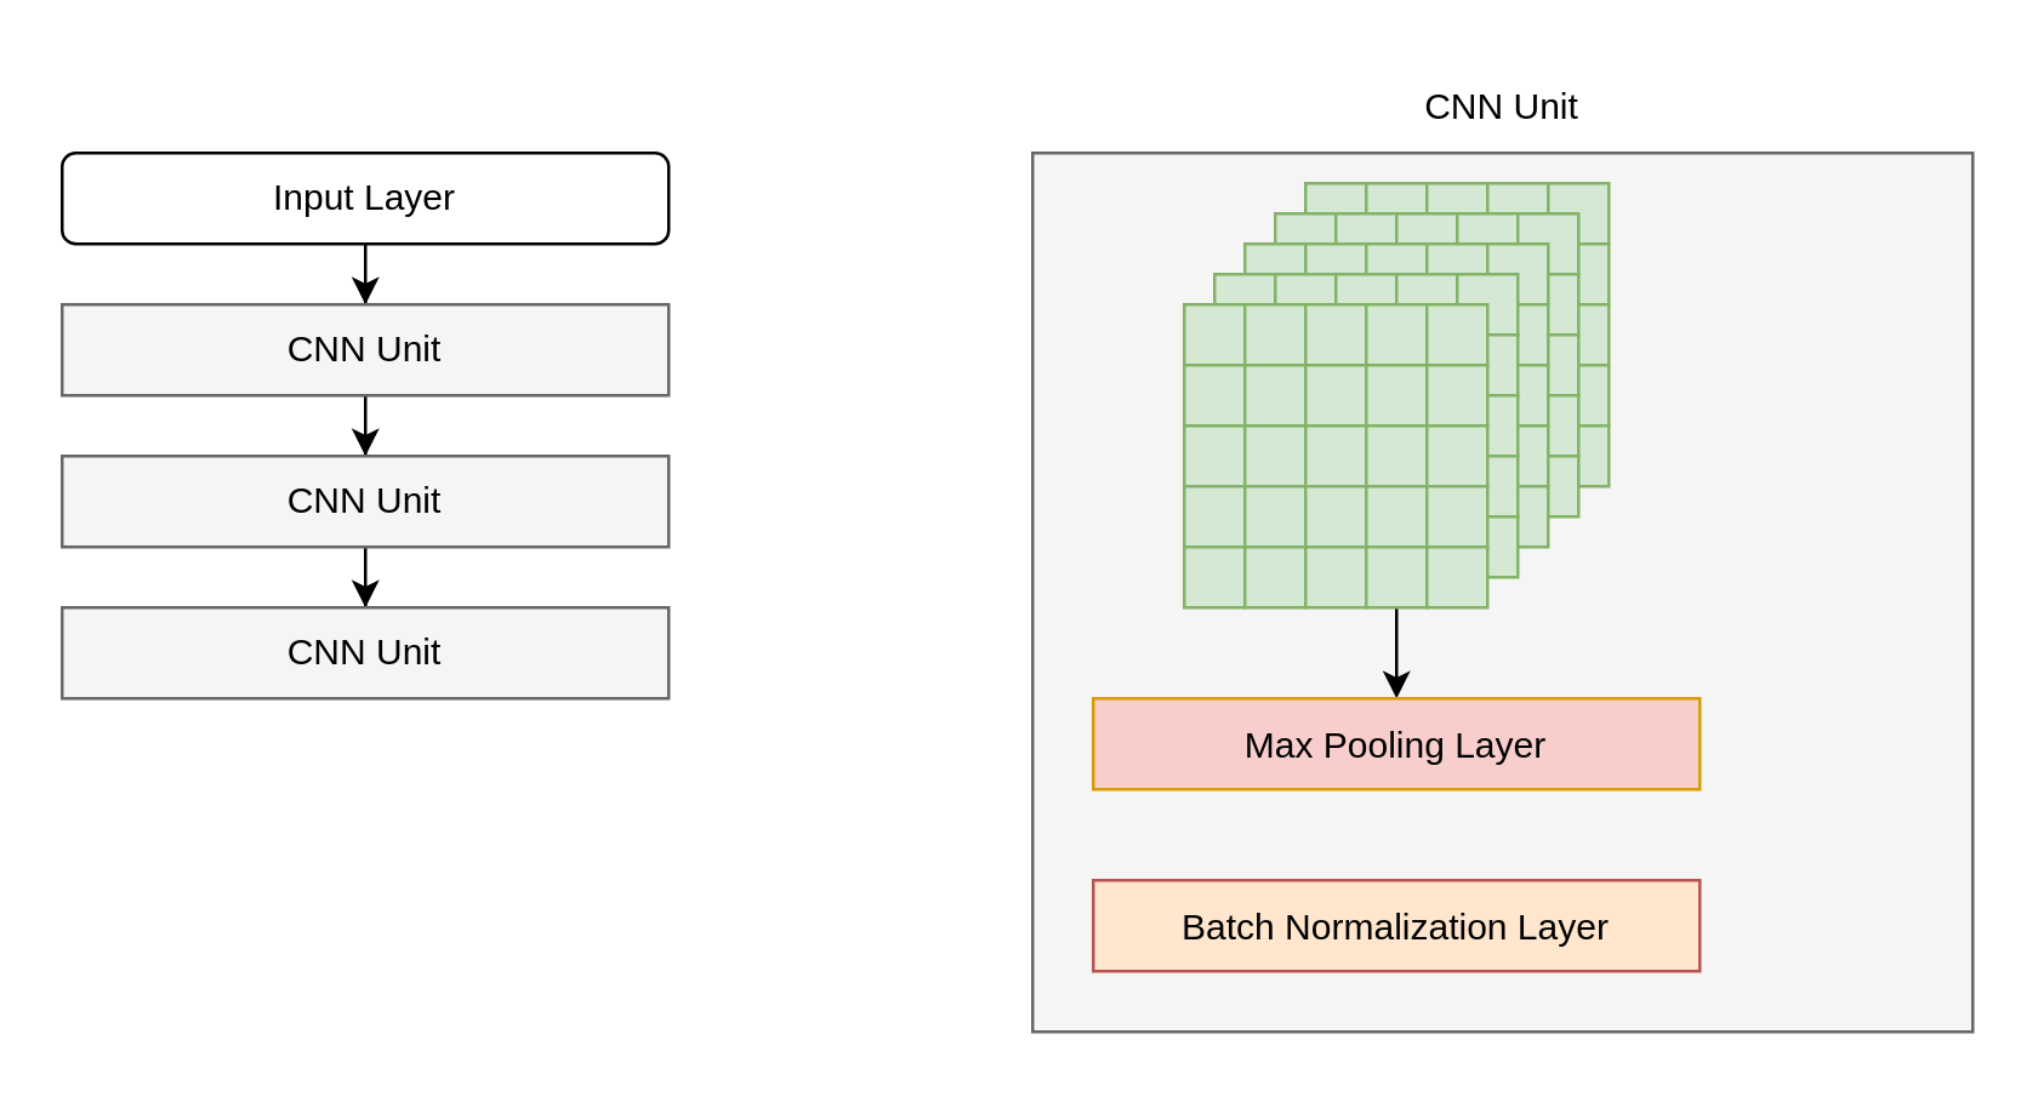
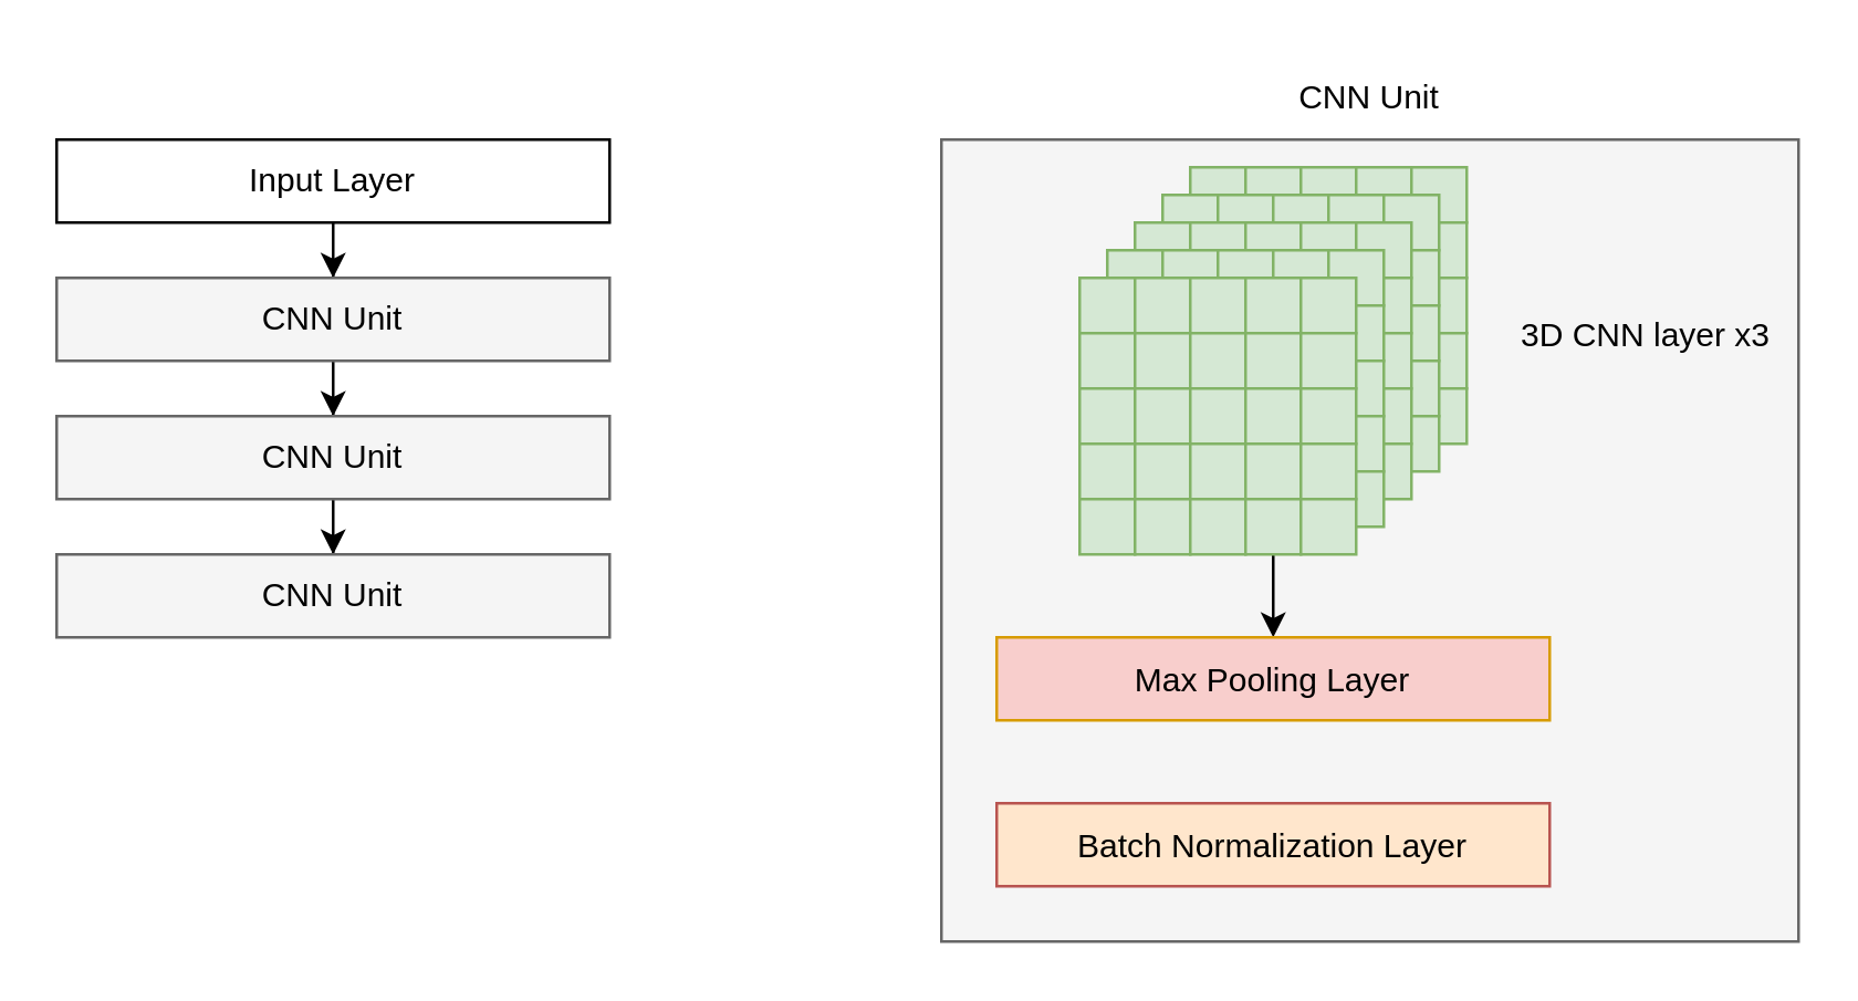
- <mxCell id="4" value="Input Layer" style="whiteSpace=wrap;html=1;rounded=1;" parent="1" vertex="1"><mxGeometry x="20" y="50" width="200" height="30" as="geometry" /></mxCell>
+ <mxCell id="4" value="Input Layer" style="rounded=0;whiteSpace=wrap;html=1;" parent="1" vertex="1"><mxGeometry x="20" y="50" width="200" height="30" as="geometry" /></mxCell>
+ <mxCell id="131" value="&lt;font style=&quot;font-size: 12px;&quot;&gt;3D CNN layer x3&lt;/font&gt;" style="text;html=1;strokeColor=none;fillColor=none;align=center;verticalAlign=middle;whiteSpace=wrap;rounded=0;fontSize=14;" vertex="1" parent="1"><mxGeometry x="540" y="105" width="110" height="30" as="geometry" /></mxCell>
